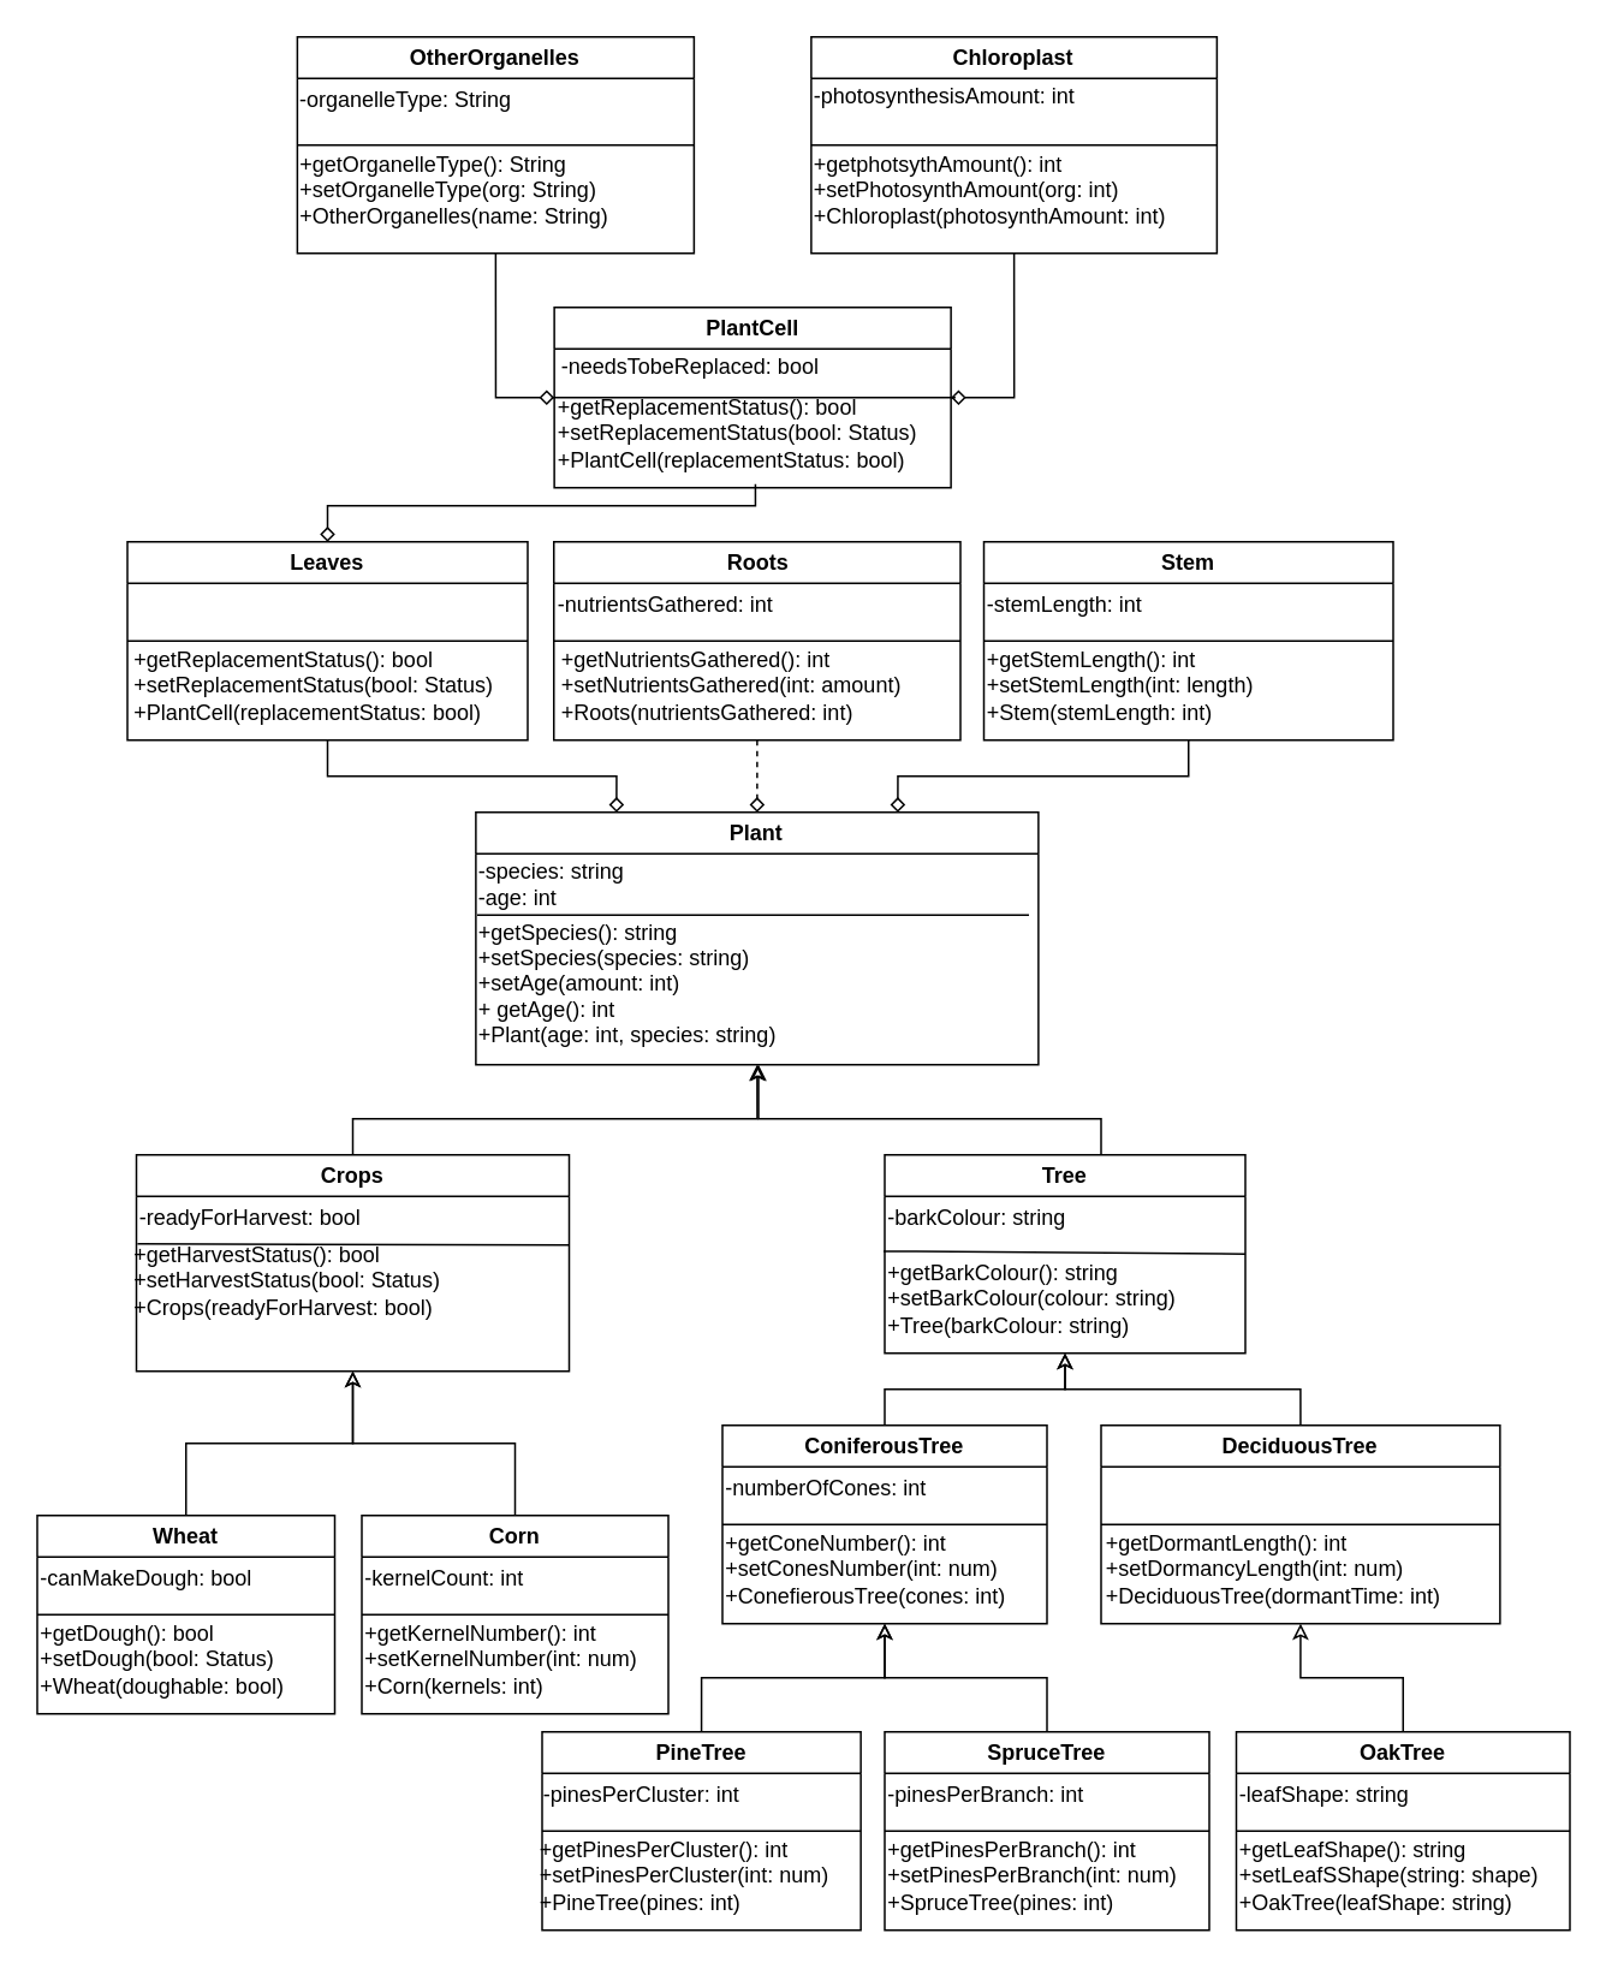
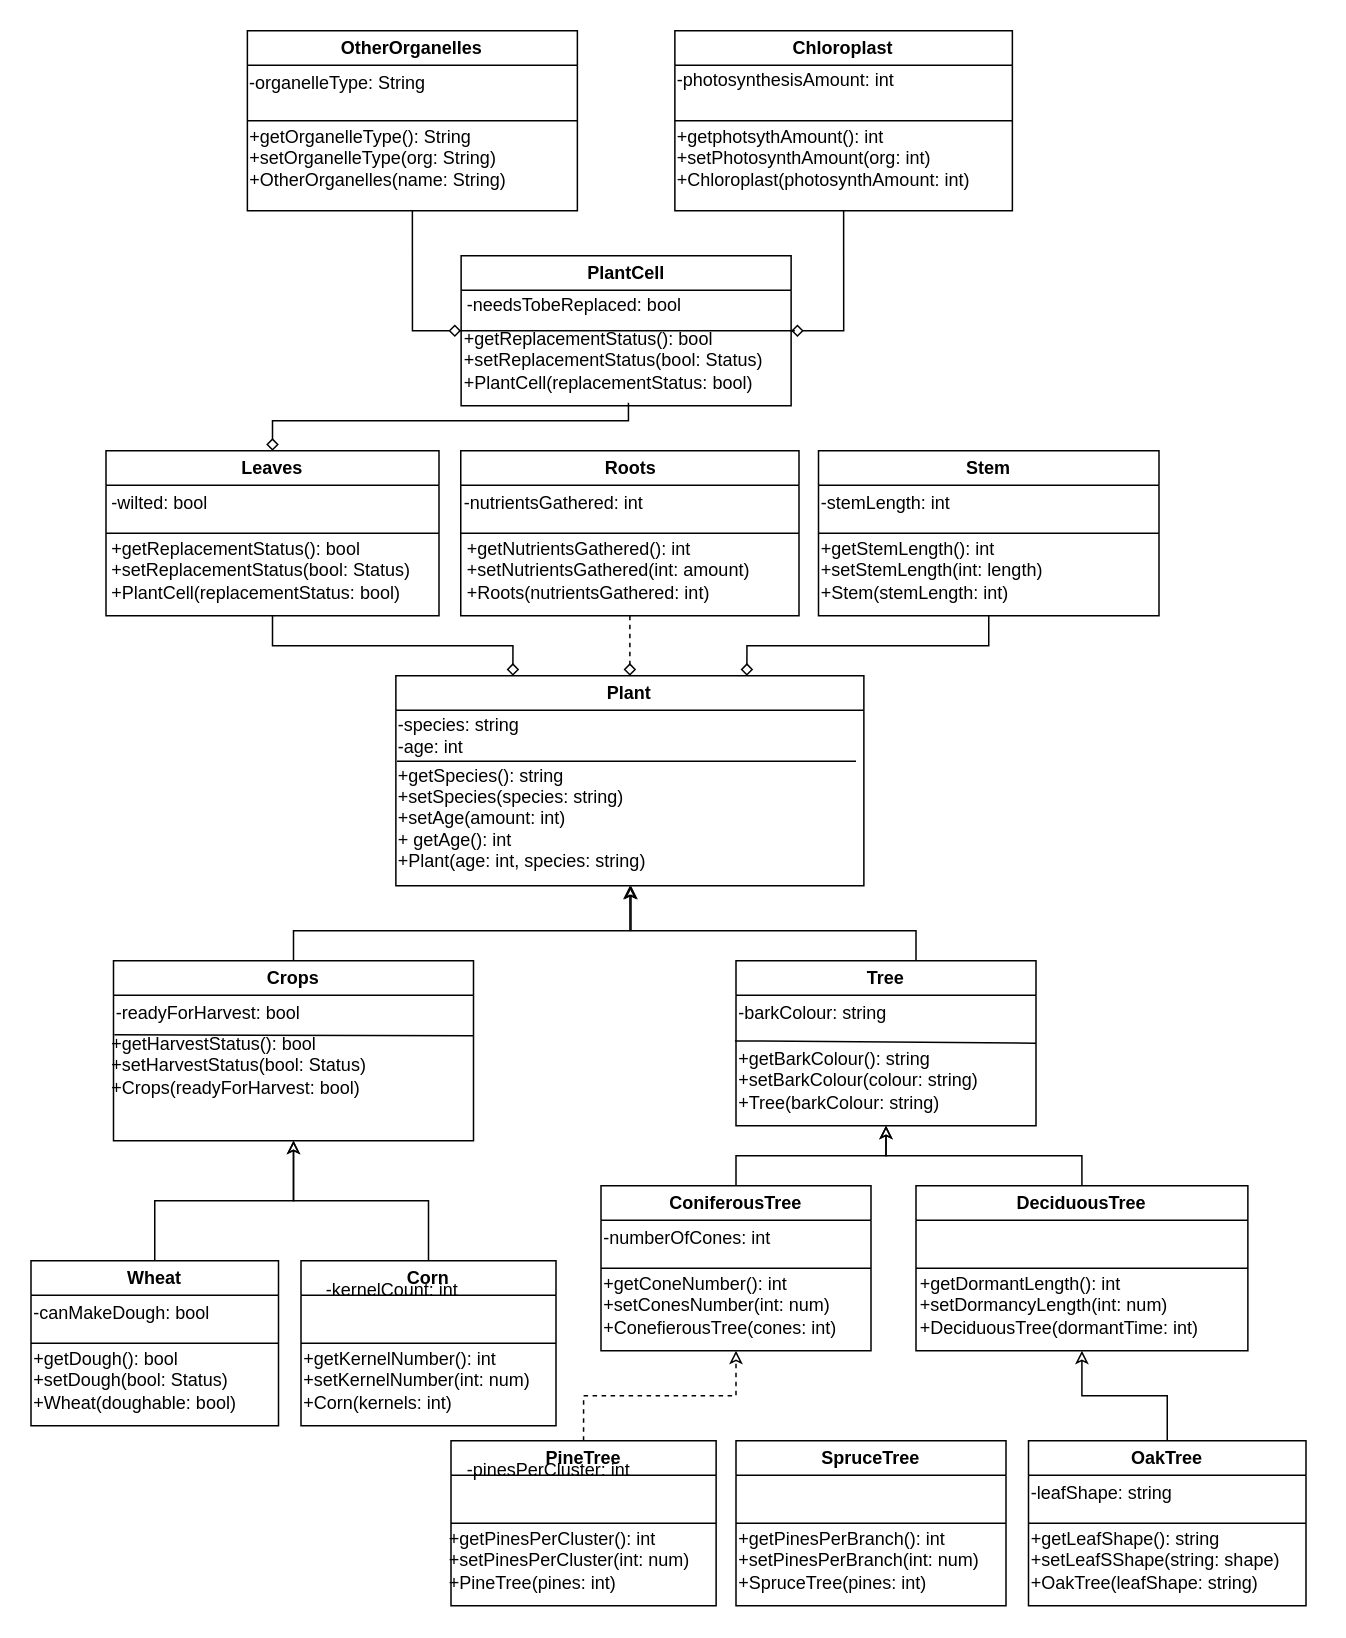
+ <mxCell id="15" value="-wilted: bool" style="text;html=1;align=left;verticalAlign=middle;resizable=0;points=[];autosize=1;strokeColor=none;fillColor=none;" vertex="1" parent="14"><mxGeometry x="2" y="20" width="90" height="30" as="geometry" /></mxCell>
- <mxCell id="52" value="-kernelCount: int" style="text;html=1;align=left;verticalAlign=middle;resizable=0;points=[];autosize=1;strokeColor=none;fillColor=none;" vertex="1" parent="51"><mxGeometry y="20" width="110" height="30" as="geometry" /></mxCell>
+ <mxCell id="52" value="-kernelCount: int" style="text;html=1;align=left;verticalAlign=middle;resizable=0;points=[];autosize=1;strokeColor=none;fillColor=none;" vertex="1" parent="51"><mxGeometry x="15" y="5" width="110" height="30" as="geometry" /></mxCell>
- <mxCell id="64" style="edgeStyle=orthogonalEdgeStyle;rounded=0;orthogonalLoop=1;jettySize=auto;html=1;exitX=0.5;exitY=0;exitDx=0;exitDy=0;entryX=0.5;entryY=1;entryDx=0;entryDy=0;endArrow=classic;endFill=0;" edge="1" parent="1" source="65" target="56"><mxGeometry relative="1" as="geometry" /></mxCell>
+ <mxCell id="64" style="edgeStyle=orthogonalEdgeStyle;rounded=0;orthogonalLoop=1;jettySize=auto;html=1;exitX=0.5;exitY=0;exitDx=0;exitDy=0;entryX=0.5;entryY=1;entryDx=0;entryDy=0;endArrow=classic;endFill=0;dashed=1;" edge="1" parent="1" source="65" target="56"><mxGeometry relative="1" as="geometry" /></mxCell>
- <mxCell id="69" style="edgeStyle=orthogonalEdgeStyle;rounded=0;orthogonalLoop=1;jettySize=auto;html=1;exitX=0.5;exitY=0;exitDx=0;exitDy=0;entryX=0.5;entryY=1;entryDx=0;entryDy=0;endArrow=classic;endFill=0;" edge="1" parent="1" source="70" target="56"><mxGeometry relative="1" as="geometry" /></mxCell>
- <mxCell id="66" value="-pinesPerCluster: int" style="text;html=1;align=left;verticalAlign=middle;resizable=0;points=[];autosize=1;strokeColor=none;fillColor=none;" vertex="1" parent="65"><mxGeometry x="-0.75" y="20" width="130" height="30" as="geometry" /></mxCell>
+ <mxCell id="66" value="-pinesPerCluster: int" style="text;html=1;align=left;verticalAlign=middle;resizable=0;points=[];autosize=1;strokeColor=none;fillColor=none;" vertex="1" parent="65"><mxGeometry x="9.25" y="5" width="130" height="30" as="geometry" /></mxCell>
- <mxCell id="71" value="-pinesPerBranch: int" style="text;html=1;align=left;verticalAlign=middle;resizable=0;points=[];autosize=1;strokeColor=none;fillColor=none;" vertex="1" parent="70"><mxGeometry y="20" width="130" height="30" as="geometry" /></mxCell>
